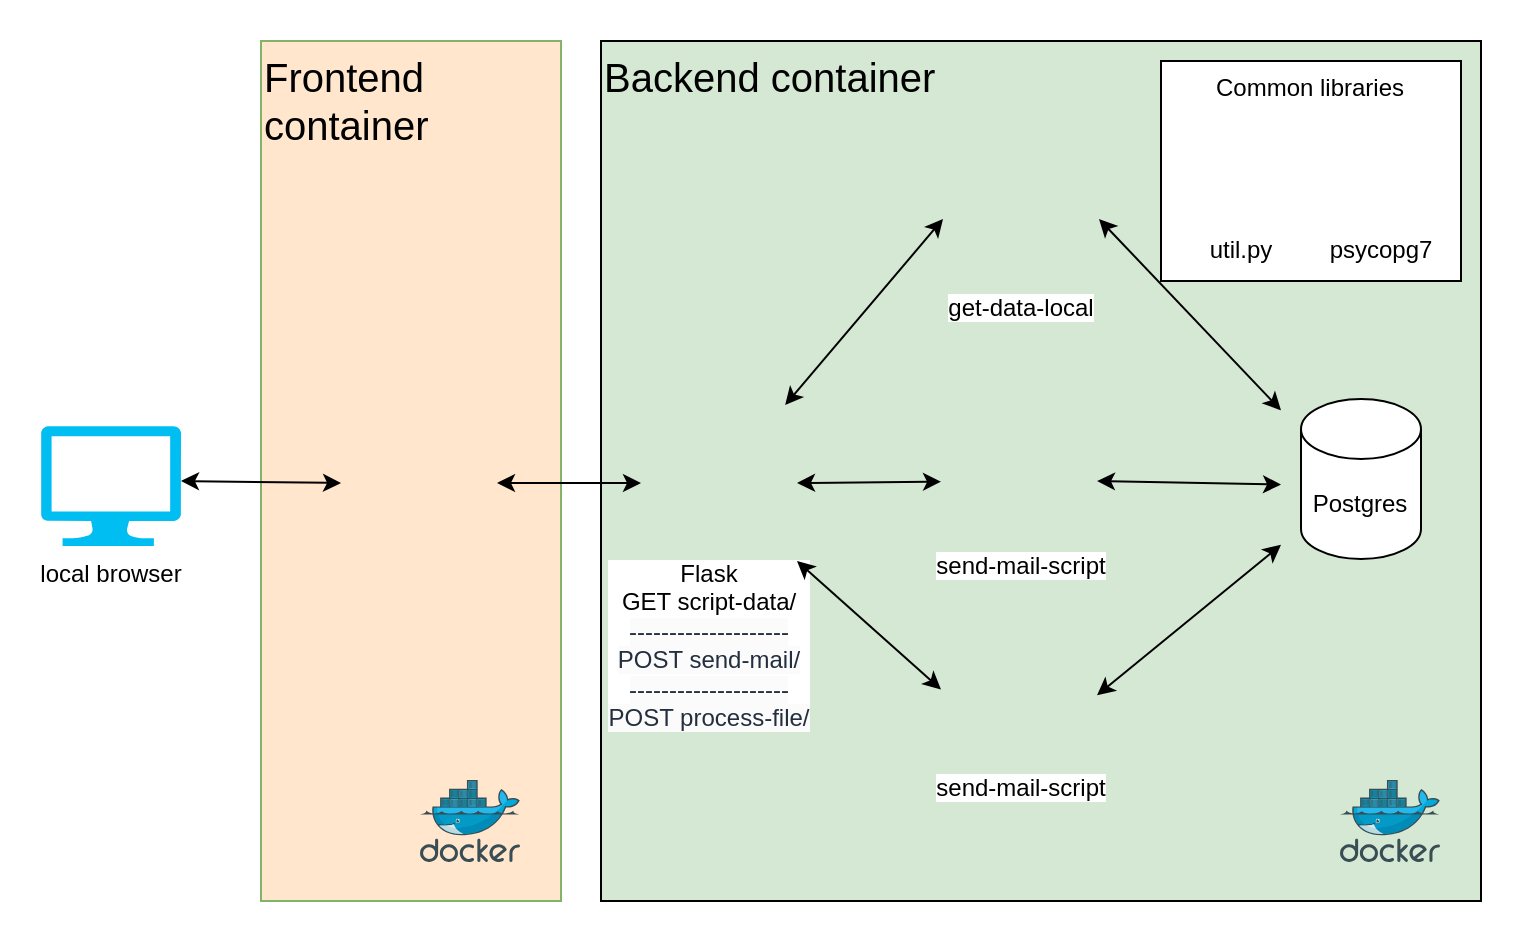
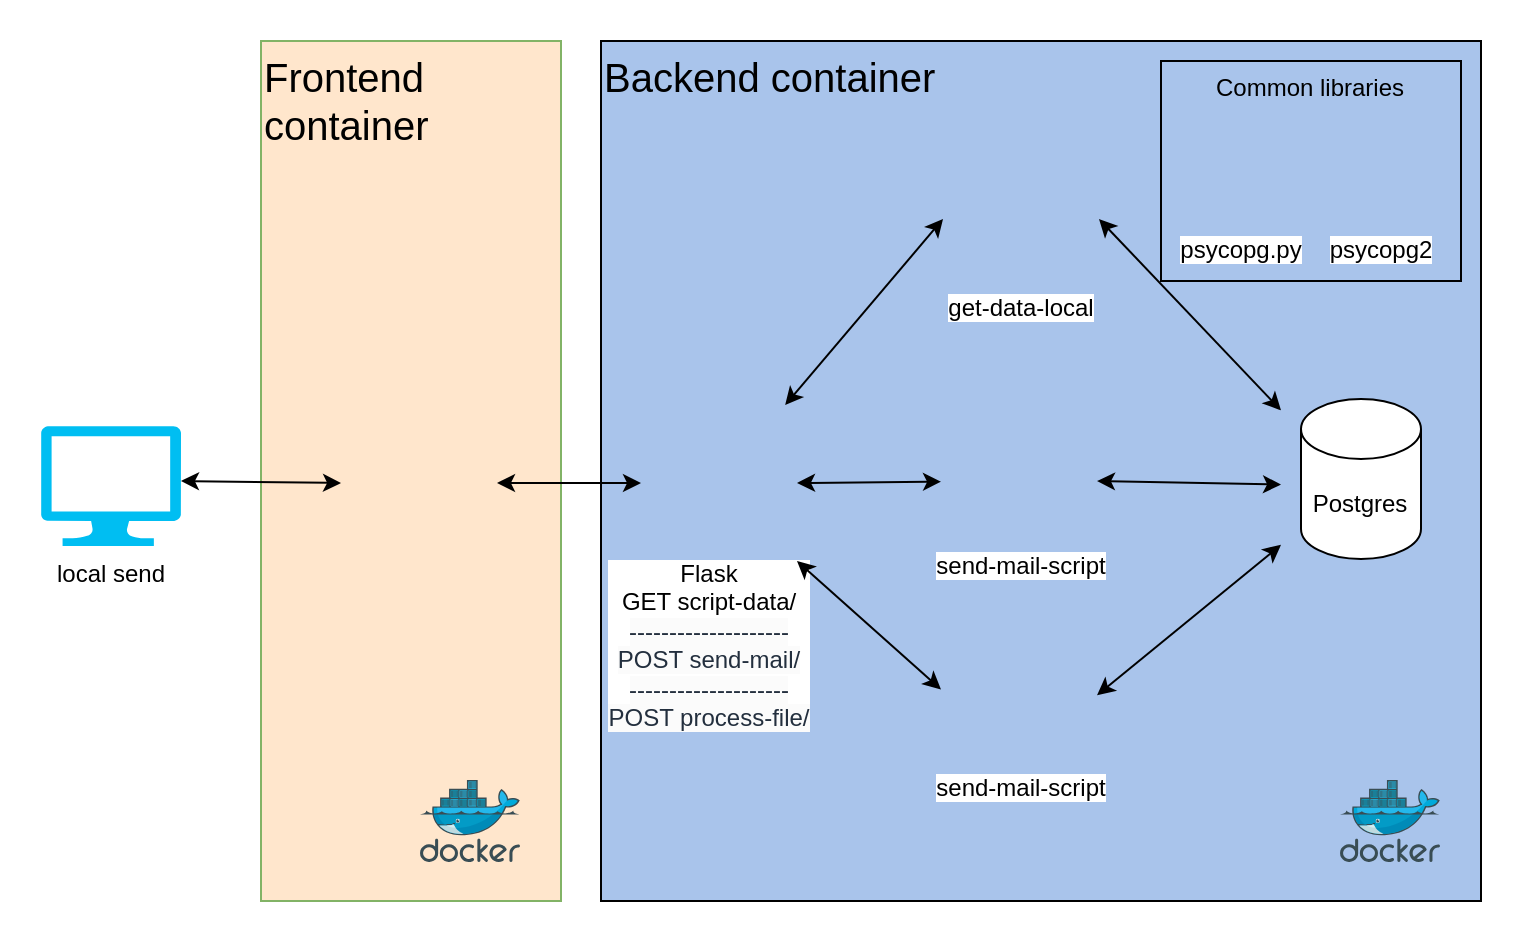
- <mxCell id="3" value="&lt;font style=&quot;font-size: 20px;&quot;&gt;Backend container&lt;/font&gt;" style="rounded=0;whiteSpace=wrap;html=1;fillColor=#d5e8d4;align=left;verticalAlign=top;" parent="1" vertex="1"><mxGeometry x="300" y="20" width="440" height="430" as="geometry" /></mxCell>
+ <mxCell id="3" value="&lt;font style=&quot;font-size: 20px;&quot;&gt;Backend container&lt;/font&gt;" style="rounded=0;whiteSpace=wrap;html=1;fillColor=#A9C4EB;align=left;verticalAlign=top;" parent="1" vertex="1"><mxGeometry x="300" y="20" width="440" height="430" as="geometry" /></mxCell>
- <mxCell id="18" value="Common libraries" style="rounded=0;whiteSpace=wrap;html=1;verticalAlign=top;" vertex="1" parent="1"><mxGeometry x="580" y="30" width="150" height="110" as="geometry" /></mxCell>
+ <mxCell id="18" value="Common libraries" style="rounded=0;whiteSpace=wrap;html=1;verticalAlign=top;fillColor=#a9c4eb;" vertex="1" parent="1"><mxGeometry x="580" y="30" width="150" height="110" as="geometry" /></mxCell>
- <mxCell id="19" value="util.py" style="shape=image;html=1;verticalAlign=top;verticalLabelPosition=bottom;labelBackgroundColor=#ffffff;imageAspect=0;aspect=fixed;image=https://cdn0.iconfinder.com/data/icons/long-shadow-web-icons/512/python-128.png" vertex="1" parent="1"><mxGeometry x="590" y="51" width="60" height="60" as="geometry" /></mxCell>
+ <mxCell id="19" value="psycopg.py" style="shape=image;html=1;verticalAlign=top;verticalLabelPosition=bottom;labelBackgroundColor=#ffffff;imageAspect=0;aspect=fixed;image=https://cdn0.iconfinder.com/data/icons/long-shadow-web-icons/512/python-128.png" vertex="1" parent="1"><mxGeometry x="590" y="51" width="60" height="60" as="geometry" /></mxCell>
- <mxCell id="20" value="psycopg7" style="shape=image;html=1;verticalAlign=top;verticalLabelPosition=bottom;labelBackgroundColor=#ffffff;imageAspect=0;aspect=fixed;image=https://cdn0.iconfinder.com/data/icons/long-shadow-web-icons/512/python-128.png" vertex="1" parent="1"><mxGeometry x="660" y="51" width="60" height="60" as="geometry" /></mxCell>
+ <mxCell id="20" value="psycopg2" style="shape=image;html=1;verticalAlign=top;verticalLabelPosition=bottom;labelBackgroundColor=#ffffff;imageAspect=0;aspect=fixed;image=https://cdn0.iconfinder.com/data/icons/long-shadow-web-icons/512/python-128.png" vertex="1" parent="1"><mxGeometry x="660" y="51" width="60" height="60" as="geometry" /></mxCell>
- <mxCell id="22" value="local browser" style="verticalLabelPosition=bottom;html=1;verticalAlign=top;align=center;strokeColor=none;fillColor=#00BEF2;shape=mxgraph.azure.computer;pointerEvents=1;" vertex="1" parent="1"><mxGeometry x="20" y="212.5" width="70" height="60" as="geometry" /></mxCell>
+ <mxCell id="22" value="local send" style="verticalLabelPosition=bottom;html=1;verticalAlign=top;align=center;strokeColor=none;fillColor=#00BEF2;shape=mxgraph.azure.computer;pointerEvents=1;" vertex="1" parent="1"><mxGeometry x="20" y="212.5" width="70" height="60" as="geometry" /></mxCell>
